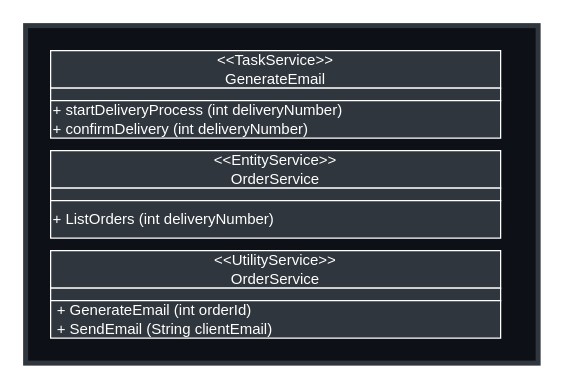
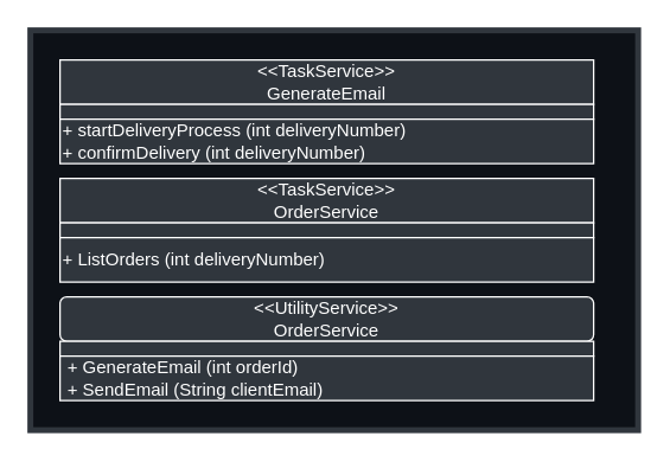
- <mxCell id="6" value="&lt;font color=&quot;#ffffff&quot;&gt;&amp;lt;&amp;lt;EntityService&amp;gt;&amp;gt;&lt;br&gt;&lt;/font&gt;&lt;font color=&quot;#ffffff&quot;&gt;OrderService&lt;br&gt;&lt;/font&gt;" style="rounded=0;whiteSpace=wrap;html=1;strokeColor=#FFF;fillColor=#30363D;" vertex="1" parent="1"><mxGeometry x="40" y="120" width="360" height="30" as="geometry" /></mxCell>
+ <mxCell id="6" value="&lt;font color=&quot;#ffffff&quot;&gt;&amp;lt;&amp;lt;TaskService&amp;gt;&amp;gt;&lt;br&gt;&lt;/font&gt;&lt;font color=&quot;#ffffff&quot;&gt;OrderService&lt;br&gt;&lt;/font&gt;" style="rounded=0;whiteSpace=wrap;html=1;strokeColor=#FFF;fillColor=#30363D;" vertex="1" parent="1"><mxGeometry x="40" y="120" width="360" height="30" as="geometry" /></mxCell>
- <mxCell id="9" value="&lt;font color=&quot;#ffffff&quot;&gt;&amp;lt;&amp;lt;UtilityService&amp;gt;&amp;gt;&lt;br&gt;&lt;/font&gt;&lt;font color=&quot;#ffffff&quot;&gt;OrderService&lt;br&gt;&lt;/font&gt;" style="rounded=0;whiteSpace=wrap;html=1;strokeColor=#FFF;fillColor=#30363D;" vertex="1" parent="1"><mxGeometry x="40" y="200" width="360" height="30" as="geometry" /></mxCell>
+ <mxCell id="9" value="&lt;font color=&quot;#ffffff&quot;&gt;&amp;lt;&amp;lt;UtilityService&amp;gt;&amp;gt;&lt;br&gt;&lt;/font&gt;&lt;font color=&quot;#ffffff&quot;&gt;OrderService&lt;br&gt;&lt;/font&gt;" style="whiteSpace=wrap;html=1;strokeColor=#FFF;fillColor=#30363D;rounded=1;" vertex="1" parent="1"><mxGeometry x="40" y="200" width="360" height="30" as="geometry" /></mxCell>
